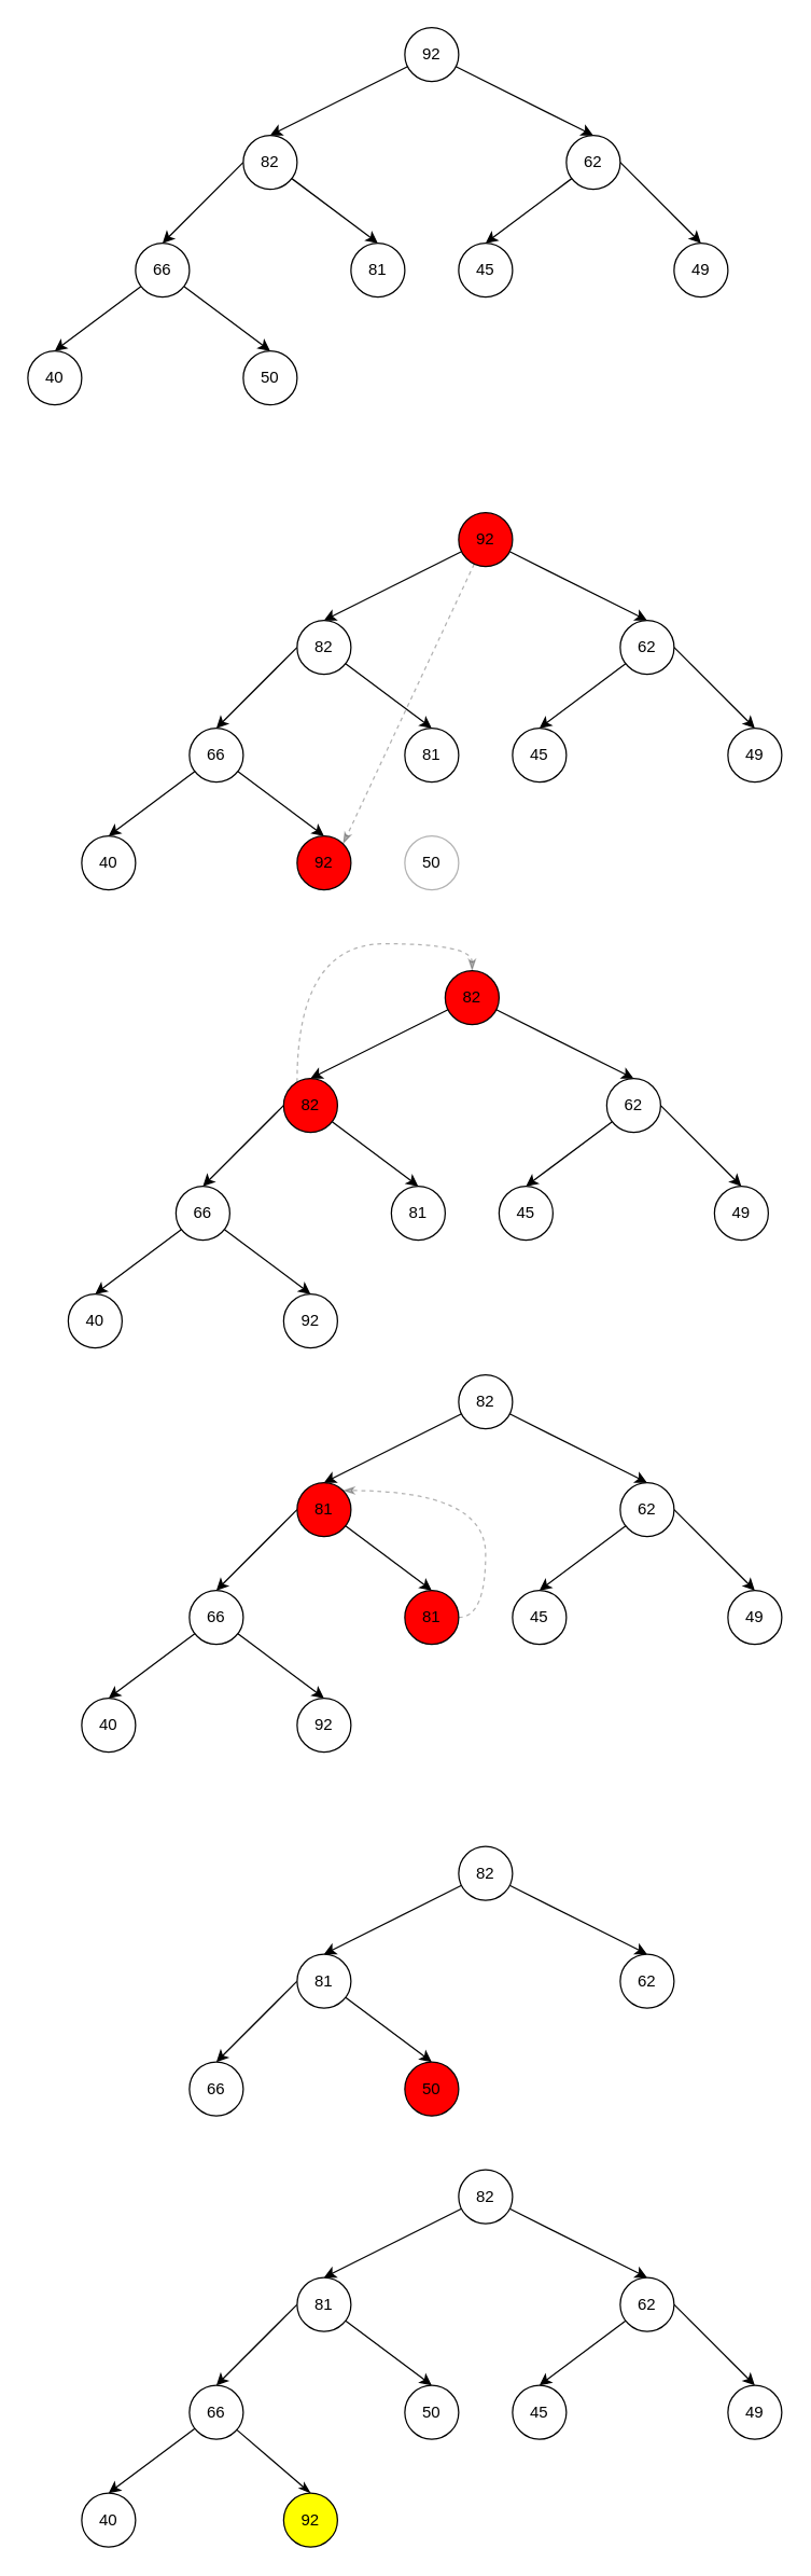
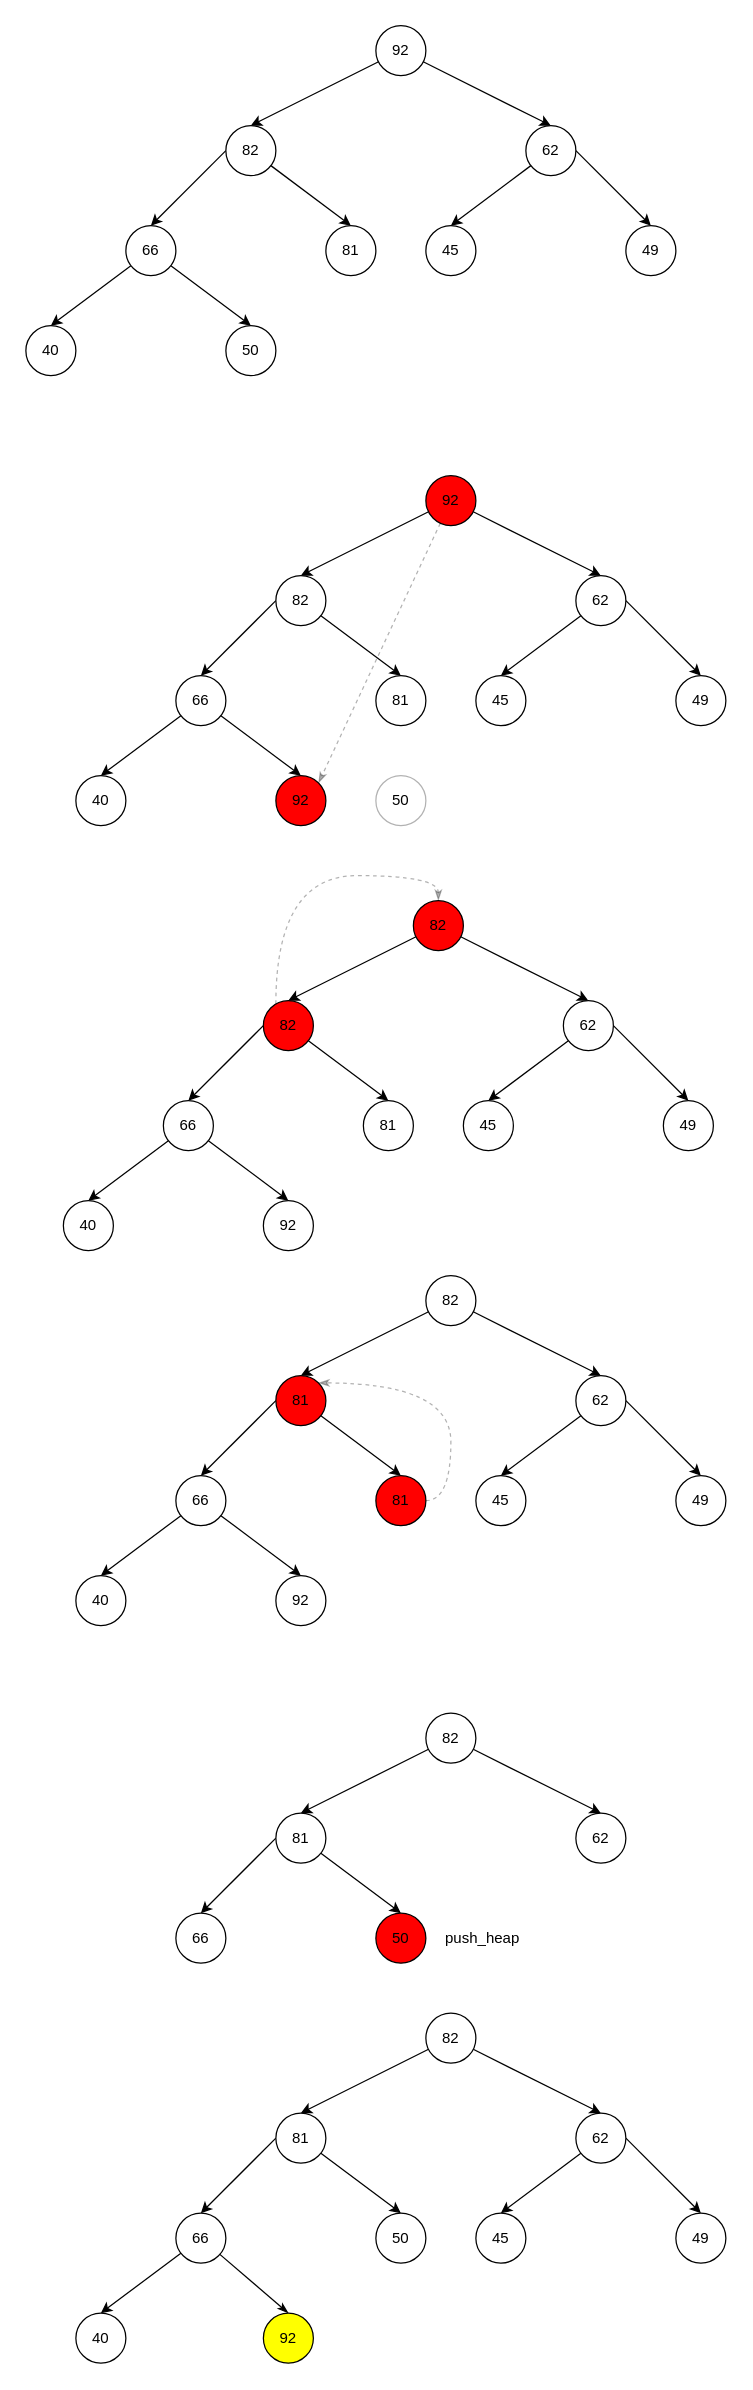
+ <mxCell id="100" value="push_heap" style="text;html=1;align=center;verticalAlign=middle;resizable=0;points=[];autosize=1;strokeColor=none;fillColor=none;" vertex="1" parent="1"><mxGeometry x="350" y="1540" width="70" height="20" as="geometry" /></mxCell>
